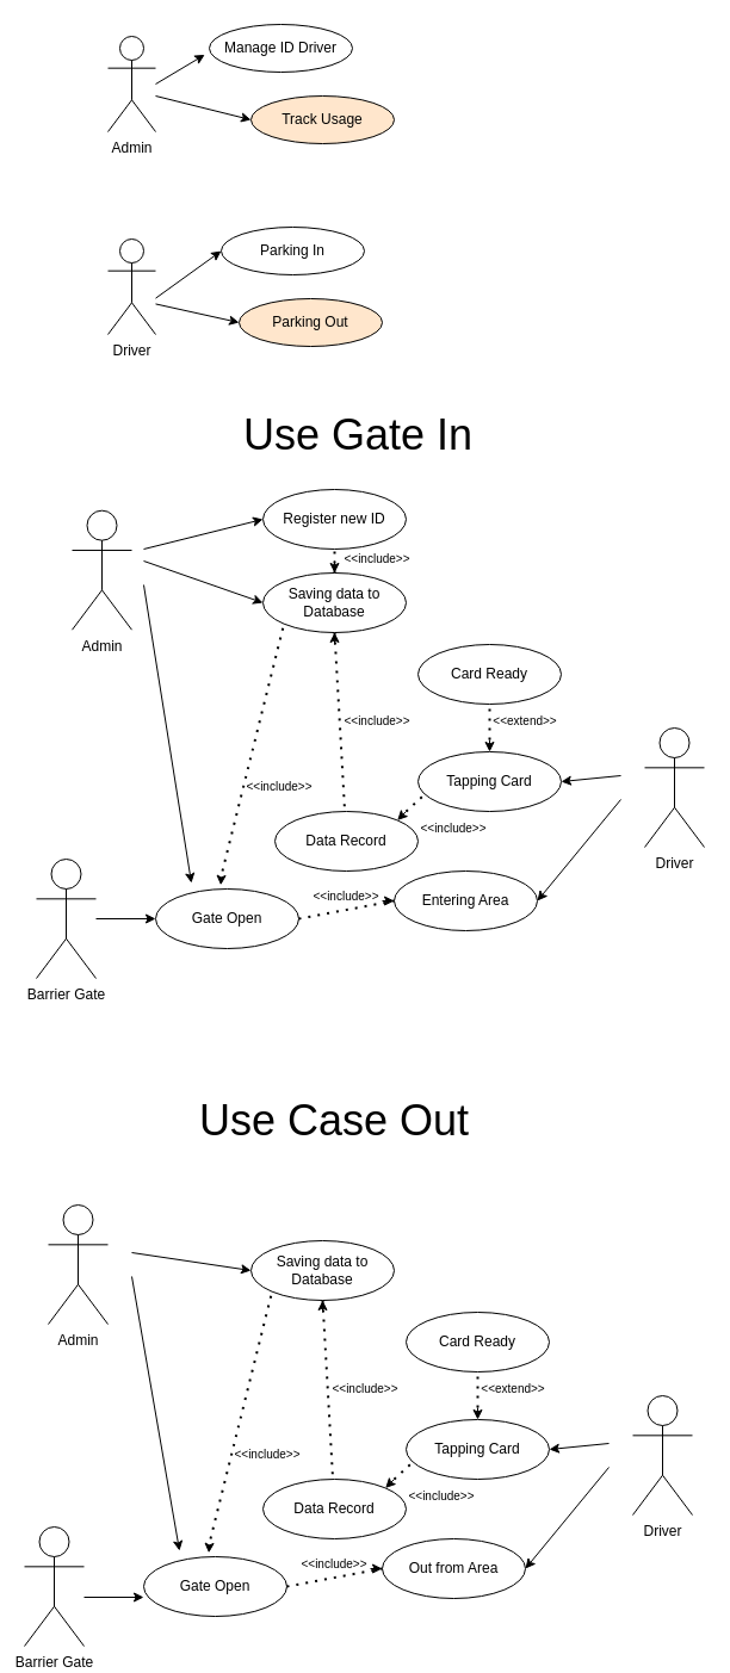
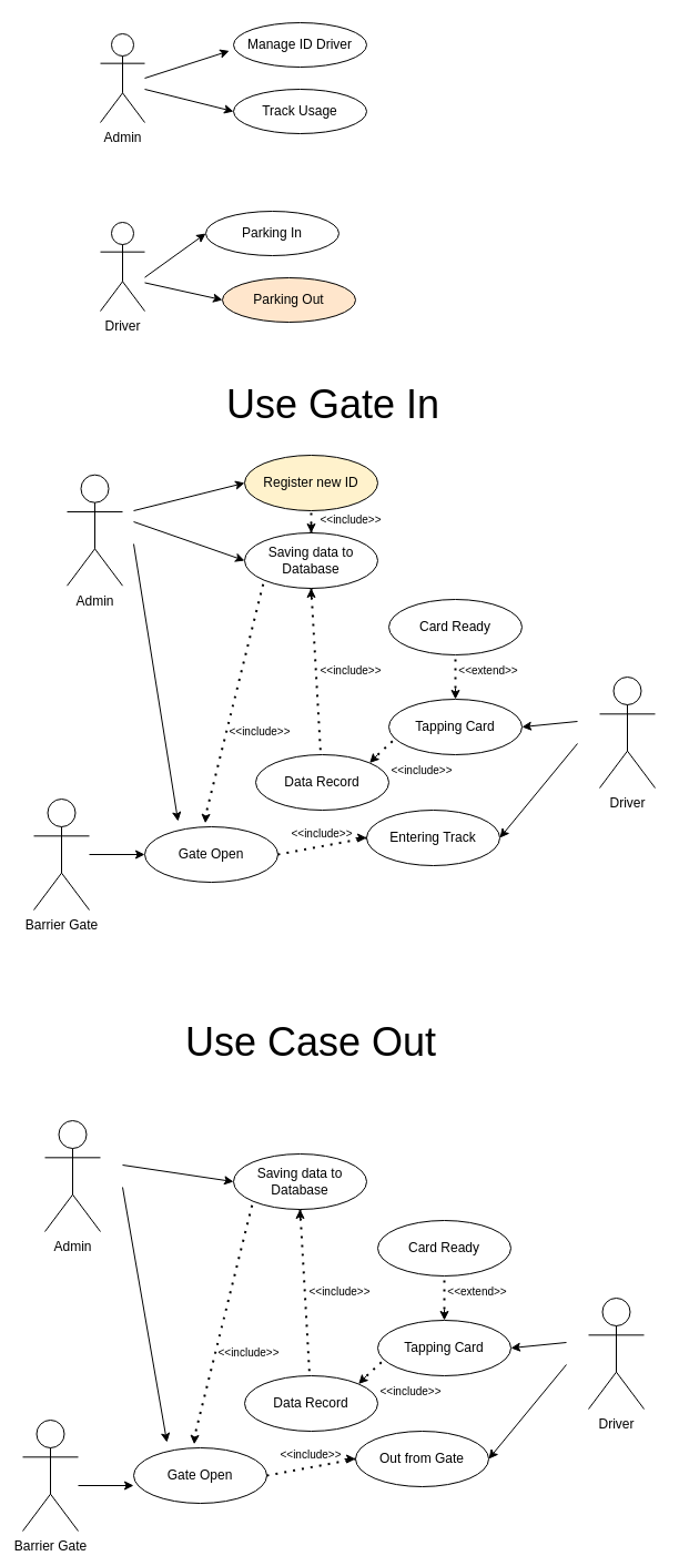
- <mxCell id="10" value="Manage ID Driver" style="ellipse;whiteSpace=wrap;html=1;" vertex="1" parent="1"><mxGeometry x="175" y="20" width="120" height="40" as="geometry" /></mxCell>
+ <mxCell id="10" value="Manage ID Driver" style="ellipse;whiteSpace=wrap;html=1;" vertex="1" parent="1"><mxGeometry x="210" y="20" width="120" height="40" as="geometry" /></mxCell>
- <mxCell id="4" value="Track Usage" style="ellipse;whiteSpace=wrap;html=1;fillColor=#ffe6cc;" vertex="1" parent="1"><mxGeometry x="210" y="80" width="120" height="40" as="geometry" /></mxCell>
+ <mxCell id="4" value="Track Usage" style="ellipse;whiteSpace=wrap;html=1;" vertex="1" parent="1"><mxGeometry x="210" y="80" width="120" height="40" as="geometry" /></mxCell>
- <mxCell id="15" value="Register new ID" style="ellipse;whiteSpace=wrap;html=1;" vertex="1" parent="1"><mxGeometry x="220" y="410" width="120" height="50" as="geometry" /></mxCell>
+ <mxCell id="15" value="Register new ID" style="ellipse;whiteSpace=wrap;html=1;fillColor=#fff2cc;" vertex="1" parent="1"><mxGeometry x="220" y="410" width="120" height="50" as="geometry" /></mxCell>
- <mxCell id="16" value="Entering Area" style="ellipse;whiteSpace=wrap;html=1;" vertex="1" parent="1"><mxGeometry x="330" y="730" width="120" height="50" as="geometry" /></mxCell>
+ <mxCell id="16" value="Entering Track" style="ellipse;whiteSpace=wrap;html=1;" vertex="1" parent="1"><mxGeometry x="330" y="730" width="120" height="50" as="geometry" /></mxCell>
- <mxCell id="51" value="Out from Area" style="ellipse;whiteSpace=wrap;html=1;" vertex="1" parent="1"><mxGeometry x="320" y="1290" width="120" height="50" as="geometry" /></mxCell>
+ <mxCell id="51" value="Out from Gate" style="ellipse;whiteSpace=wrap;html=1;" vertex="1" parent="1"><mxGeometry x="320" y="1290" width="120" height="50" as="geometry" /></mxCell>
